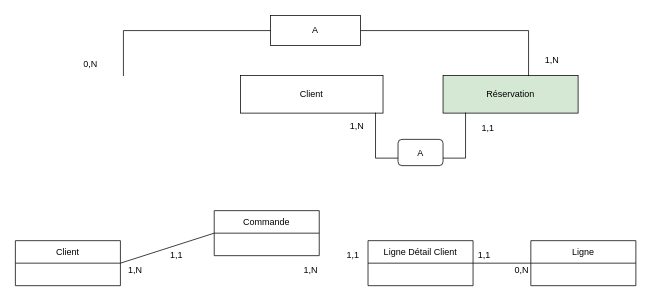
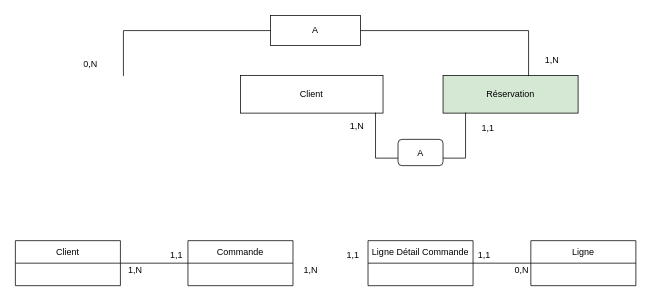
- <mxCell id="9" value="Commande" style="swimlane;fontStyle=0;childLayout=stackLayout;horizontal=1;startSize=30;horizontalStack=0;resizeParent=1;resizeParentMax=0;resizeLast=0;collapsible=1;marginBottom=0;whiteSpace=wrap;html=1;" vertex="1" parent="1"><mxGeometry x="285" y="280" width="140" height="60" as="geometry" /></mxCell>
+ <mxCell id="9" value="Commande" style="swimlane;fontStyle=0;childLayout=stackLayout;horizontal=1;startSize=30;horizontalStack=0;resizeParent=1;resizeParentMax=0;resizeLast=0;collapsible=1;marginBottom=0;whiteSpace=wrap;html=1;" vertex="1" parent="1"><mxGeometry x="250" y="320" width="140" height="60" as="geometry" /></mxCell>
- <mxCell id="10" value="Ligne Détail Client" style="swimlane;fontStyle=0;childLayout=stackLayout;horizontal=1;startSize=30;horizontalStack=0;resizeParent=1;resizeParentMax=0;resizeLast=0;collapsible=1;marginBottom=0;whiteSpace=wrap;html=1;" vertex="1" parent="1"><mxGeometry x="490" y="320" width="140" height="60" as="geometry" /></mxCell>
+ <mxCell id="10" value="Ligne Détail Commande" style="swimlane;fontStyle=0;childLayout=stackLayout;horizontal=1;startSize=30;horizontalStack=0;resizeParent=1;resizeParentMax=0;resizeLast=0;collapsible=1;marginBottom=0;whiteSpace=wrap;html=1;" vertex="1" parent="1"><mxGeometry x="490" y="320" width="140" height="60" as="geometry" /></mxCell>
